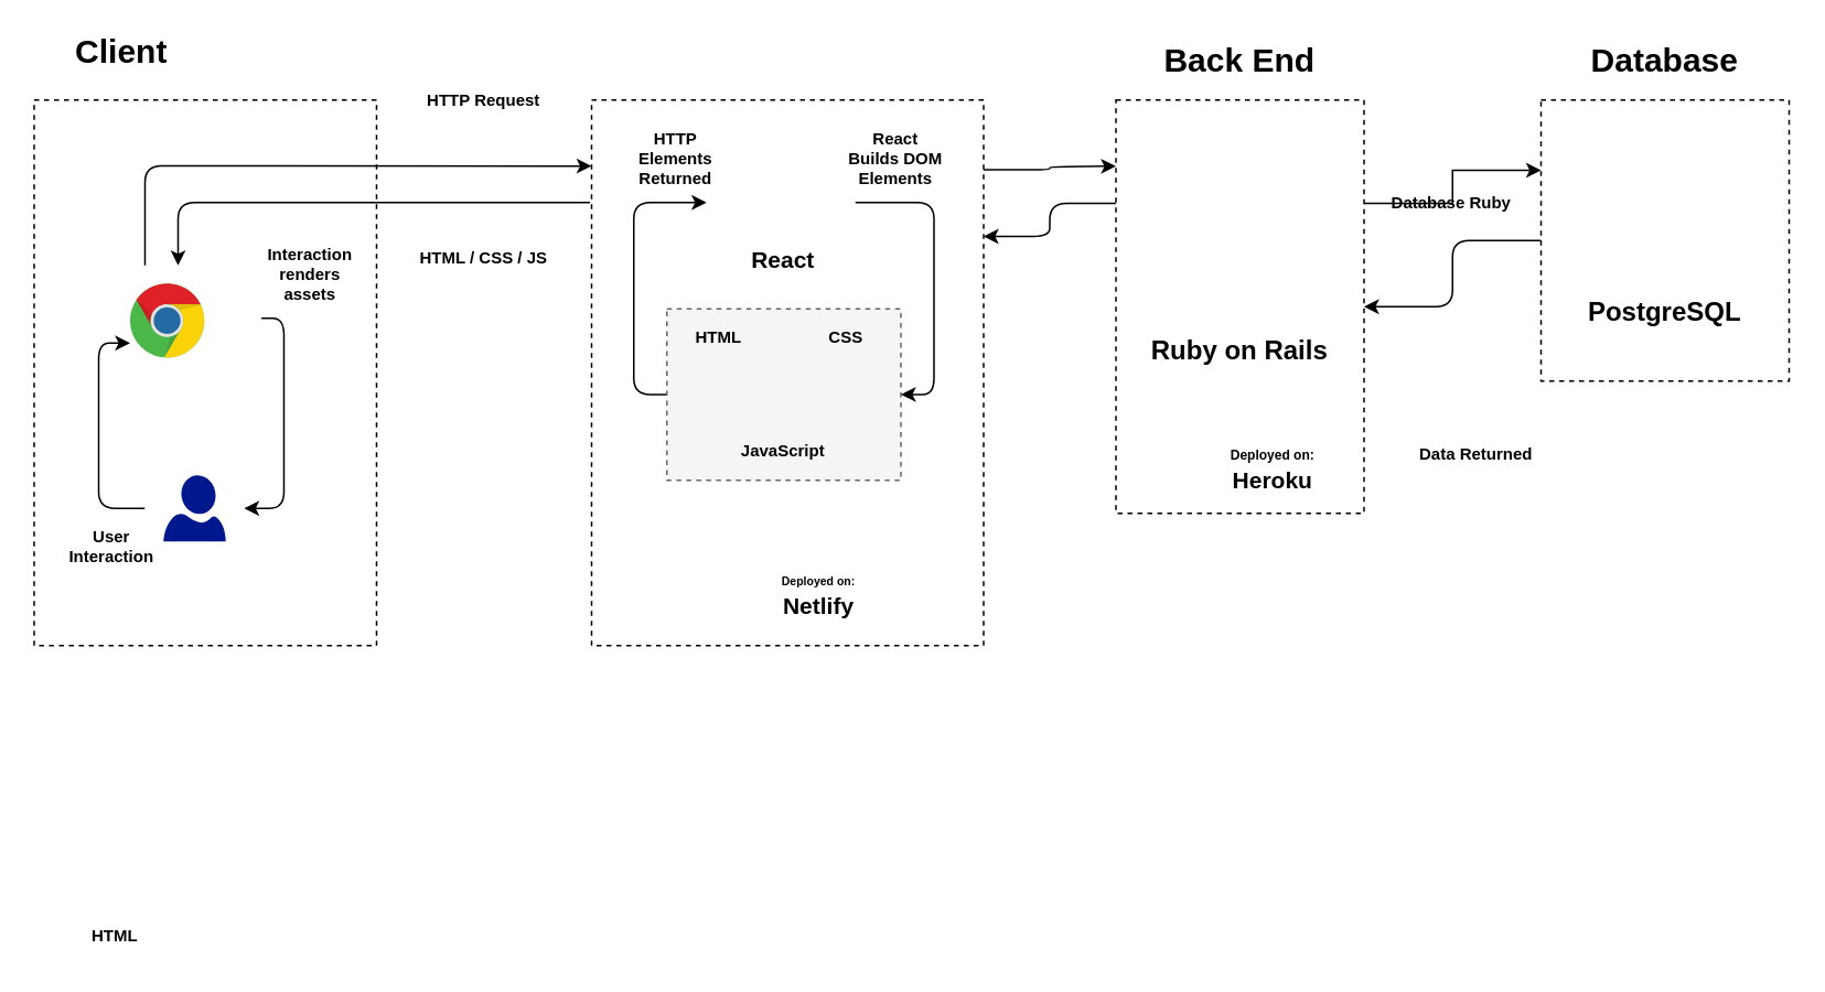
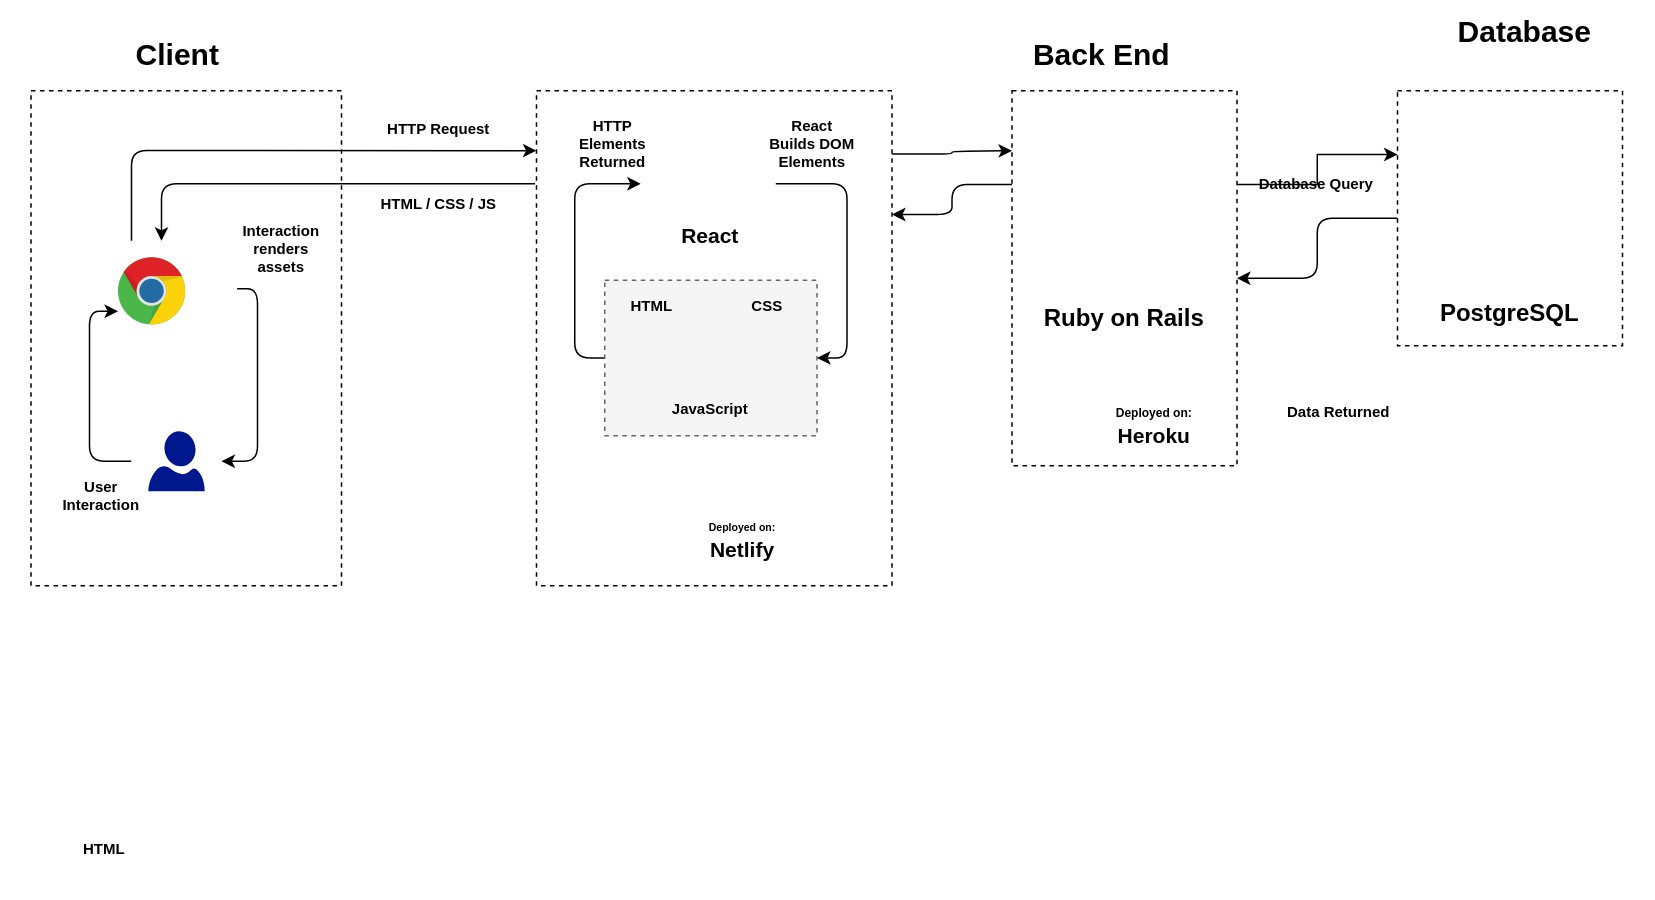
- <mxCell id="11" value="Client" style="text;html=1;strokeColor=none;fillColor=none;align=center;verticalAlign=middle;whiteSpace=wrap;rounded=0;dashed=1;fontSize=20;fontStyle=1" vertex="1" parent="1"><mxGeometry x="26.7" y="15" width="92" height="30" as="geometry" /></mxCell>
+ <mxCell id="11" value="Client" style="text;html=1;strokeColor=none;fillColor=none;align=center;verticalAlign=middle;whiteSpace=wrap;rounded=0;dashed=1;fontSize=20;fontStyle=1" vertex="1" parent="1"><mxGeometry x="71.7" y="20" width="92" height="30" as="geometry" /></mxCell>
- <mxCell id="12" value="Back&amp;nbsp;End" style="text;html=1;strokeColor=none;fillColor=none;align=center;verticalAlign=middle;whiteSpace=wrap;rounded=0;dashed=1;fontSize=20;fontStyle=1" vertex="1" parent="1"><mxGeometry x="695" y="20" width="108" height="30" as="geometry" /></mxCell>
+ <mxCell id="12" value="Back&amp;nbsp;End" style="text;html=1;strokeColor=none;fillColor=none;align=center;verticalAlign=middle;whiteSpace=wrap;rounded=0;dashed=1;fontSize=20;fontStyle=1" vertex="1" parent="1"><mxGeometry x="680" y="20" width="108" height="30" as="geometry" /></mxCell>
- <mxCell id="13" value="Database" style="text;html=1;strokeColor=none;fillColor=none;align=center;verticalAlign=middle;whiteSpace=wrap;rounded=0;dashed=1;fontSize=20;fontStyle=1" vertex="1" parent="1"><mxGeometry x="952" y="20" width="108" height="30" as="geometry" /></mxCell>
+ <mxCell id="13" value="Database" style="text;html=1;strokeColor=none;fillColor=none;align=center;verticalAlign=middle;whiteSpace=wrap;rounded=0;dashed=1;fontSize=20;fontStyle=1" vertex="1" parent="1"><mxGeometry x="962" y="5" width="108" height="30" as="geometry" /></mxCell>
- <mxCell id="57" value="HTTP Request" style="text;html=1;strokeColor=none;fillColor=none;align=center;verticalAlign=middle;whiteSpace=wrap;rounded=0;dashed=1;fontSize=10;fontStyle=1" vertex="1" parent="1"><mxGeometry x="247" y="45" width="90" height="30" as="geometry" /></mxCell>
+ <mxCell id="57" value="HTTP Request" style="text;html=1;strokeColor=none;fillColor=none;align=center;verticalAlign=middle;whiteSpace=wrap;rounded=0;dashed=1;fontSize=10;fontStyle=1" vertex="1" parent="1"><mxGeometry x="247" y="70" width="90" height="30" as="geometry" /></mxCell>
- <mxCell id="29" value="Database Ruby" style="text;html=1;strokeColor=none;fillColor=none;align=center;verticalAlign=middle;whiteSpace=wrap;rounded=0;dashed=1;fontSize=10;fontStyle=1" vertex="1" parent="1"><mxGeometry x="827" y="109.25" width="100" height="25.5" as="geometry" /></mxCell>
+ <mxCell id="29" value="Database Query" style="text;html=1;strokeColor=none;fillColor=none;align=center;verticalAlign=middle;whiteSpace=wrap;rounded=0;dashed=1;fontSize=10;fontStyle=1" vertex="1" parent="1"><mxGeometry x="827" y="109.25" width="100" height="25.5" as="geometry" /></mxCell>
- <mxCell id="58" value="HTML / CSS / JS" style="text;html=1;strokeColor=none;fillColor=none;align=center;verticalAlign=middle;whiteSpace=wrap;rounded=0;dashed=1;fontSize=10;fontStyle=1" vertex="1" parent="1"><mxGeometry x="247" y="140" width="90" height="30" as="geometry" /></mxCell>
+ <mxCell id="58" value="HTML / CSS / JS" style="text;html=1;strokeColor=none;fillColor=none;align=center;verticalAlign=middle;whiteSpace=wrap;rounded=0;dashed=1;fontSize=10;fontStyle=1" vertex="1" parent="1"><mxGeometry x="247" y="120" width="90" height="30" as="geometry" /></mxCell>
- <mxCell id="31" value="PostgreSQL" style="text;html=1;strokeColor=none;fillColor=none;align=center;verticalAlign=middle;whiteSpace=wrap;rounded=0;dashed=1;fontSize=16;fontStyle=1" vertex="1" parent="1"><mxGeometry x="954" y="173" width="104" height="30" as="geometry" /></mxCell>
+ <mxCell id="31" value="PostgreSQL" style="text;html=1;strokeColor=none;fillColor=none;align=center;verticalAlign=middle;whiteSpace=wrap;rounded=0;dashed=1;fontSize=16;fontStyle=1" vertex="1" parent="1"><mxGeometry x="954" y="193" width="104" height="30" as="geometry" /></mxCell>
